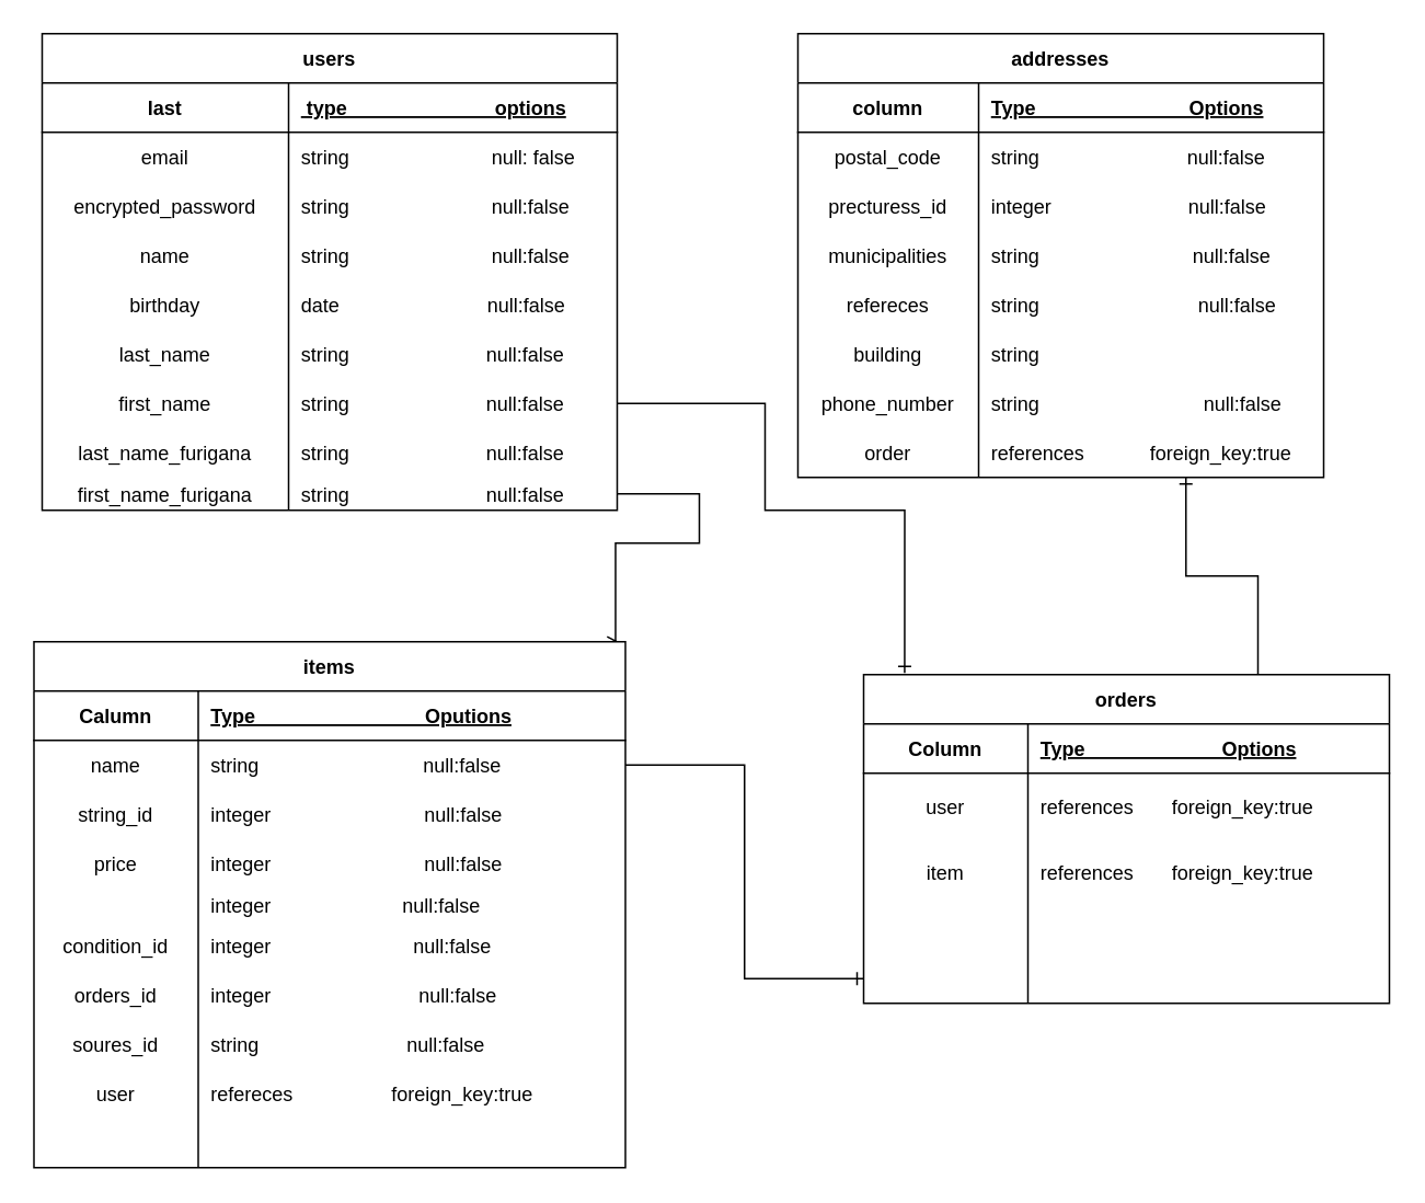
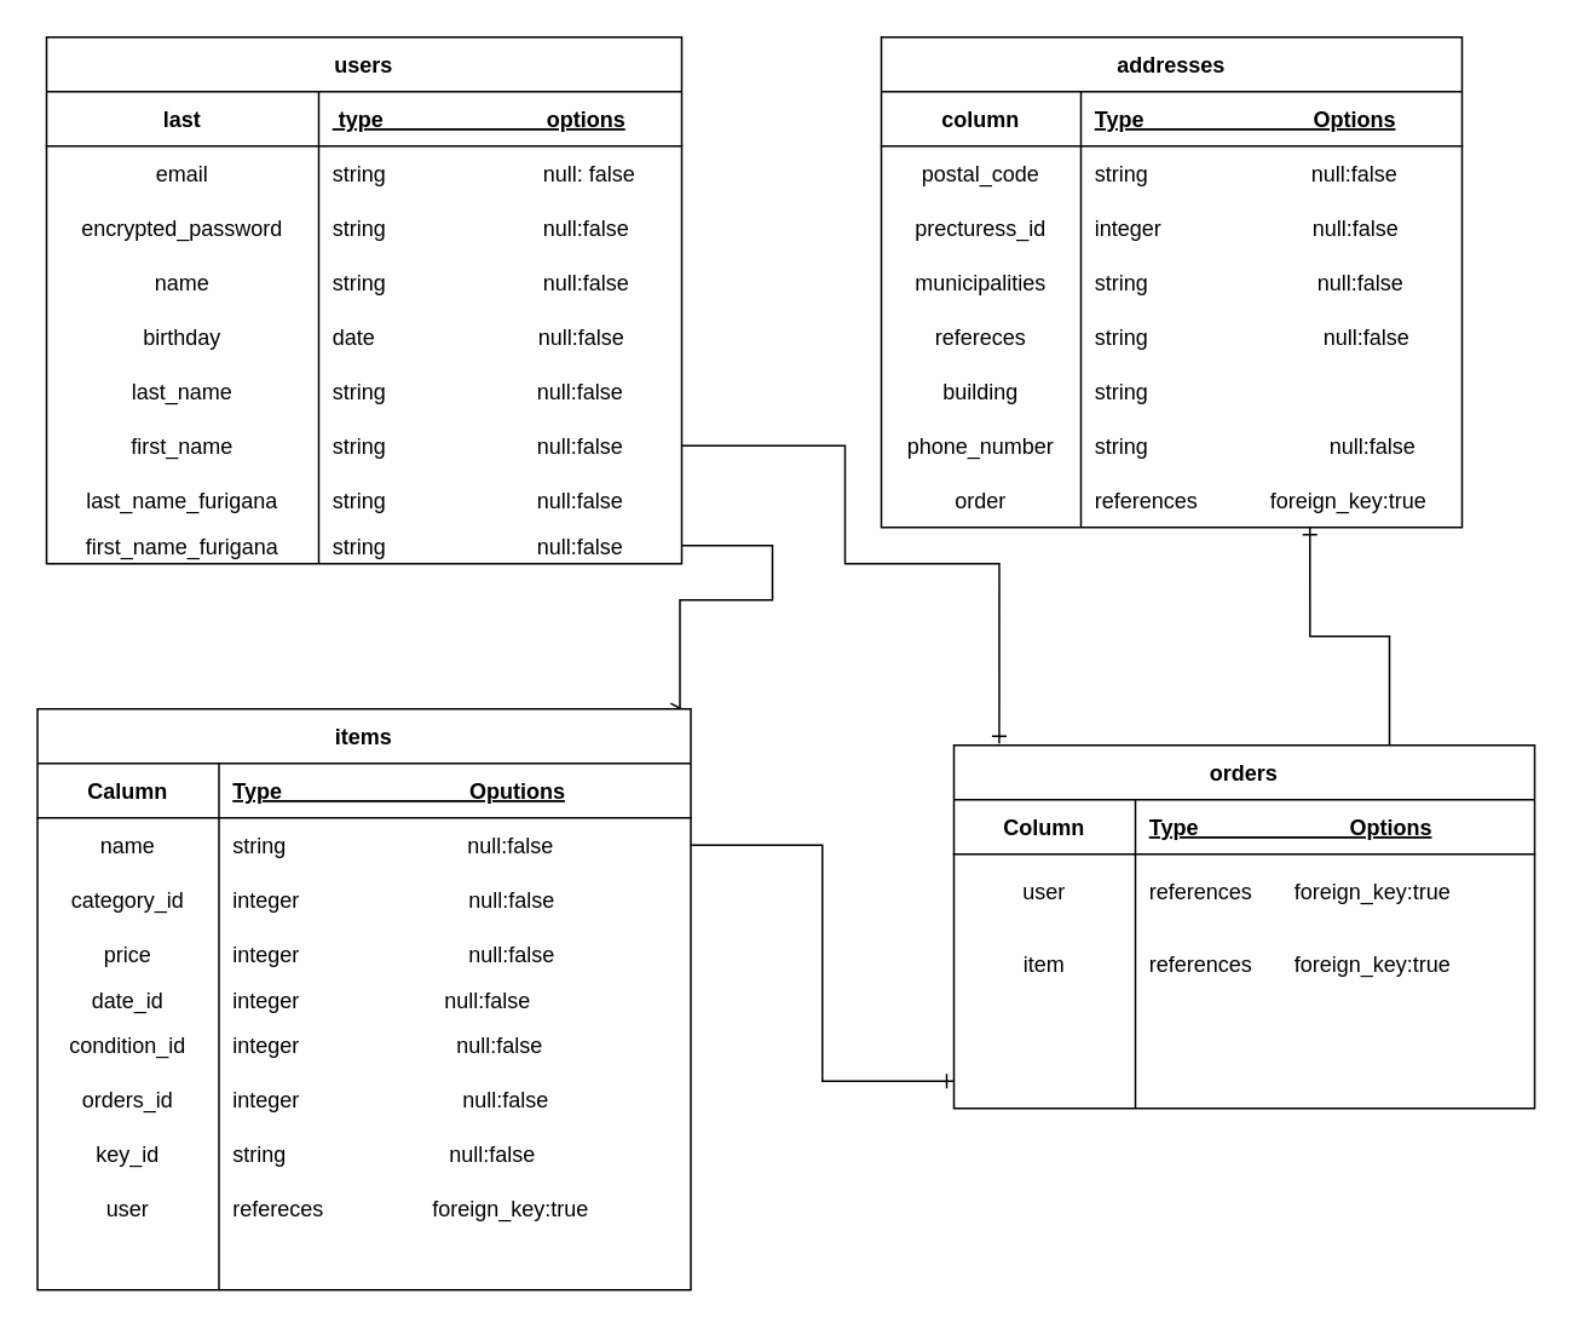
- <mxCell id="83" value="string_id" style="shape=partialRectangle;connectable=0;fillColor=none;top=0;left=0;bottom=0;right=0;editable=1;overflow=hidden;" parent="82" vertex="1"><mxGeometry width="100" height="30" as="geometry" /></mxCell>
+ <mxCell id="83" value="category_id" style="shape=partialRectangle;connectable=0;fillColor=none;top=0;left=0;bottom=0;right=0;editable=1;overflow=hidden;" parent="82" vertex="1"><mxGeometry width="100" height="30" as="geometry" /></mxCell>
+ <mxCell id="89" value="date_id" style="shape=partialRectangle;connectable=0;fillColor=none;top=0;left=0;bottom=0;right=0;editable=1;overflow=hidden;" parent="88" vertex="1"><mxGeometry width="100" height="20" as="geometry" /></mxCell>
- <mxCell id="98" value="soures_id" style="shape=partialRectangle;connectable=0;fillColor=none;top=0;left=0;bottom=0;right=0;editable=1;overflow=hidden;" parent="97" vertex="1"><mxGeometry width="100" height="30" as="geometry" /></mxCell>
+ <mxCell id="98" value="key_id" style="shape=partialRectangle;connectable=0;fillColor=none;top=0;left=0;bottom=0;right=0;editable=1;overflow=hidden;" parent="97" vertex="1"><mxGeometry width="100" height="30" as="geometry" /></mxCell>
